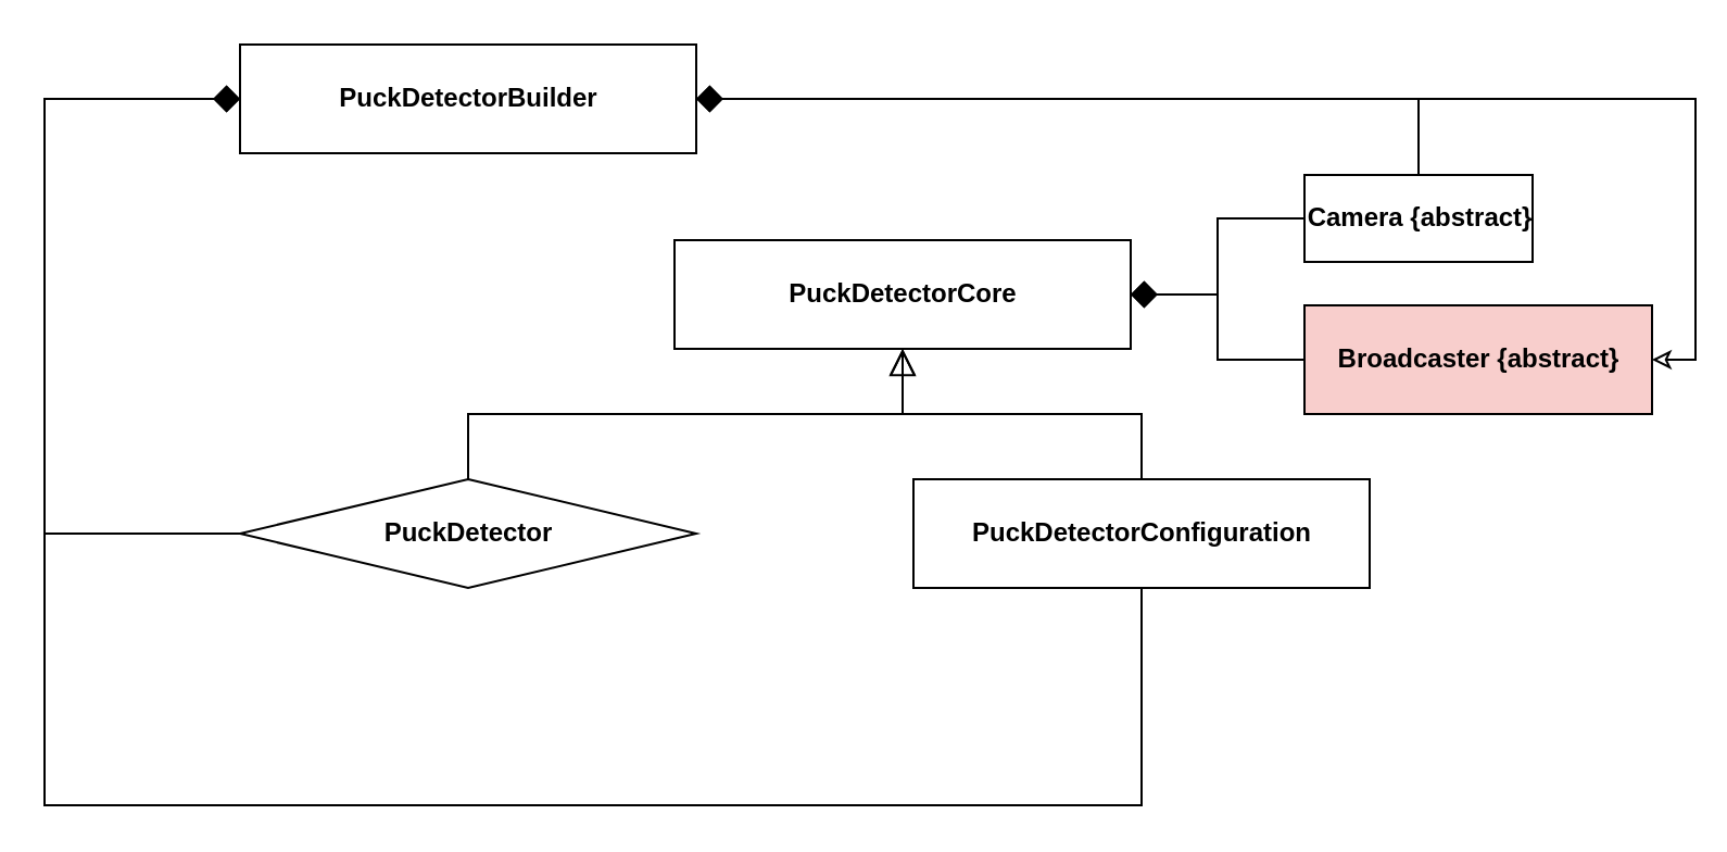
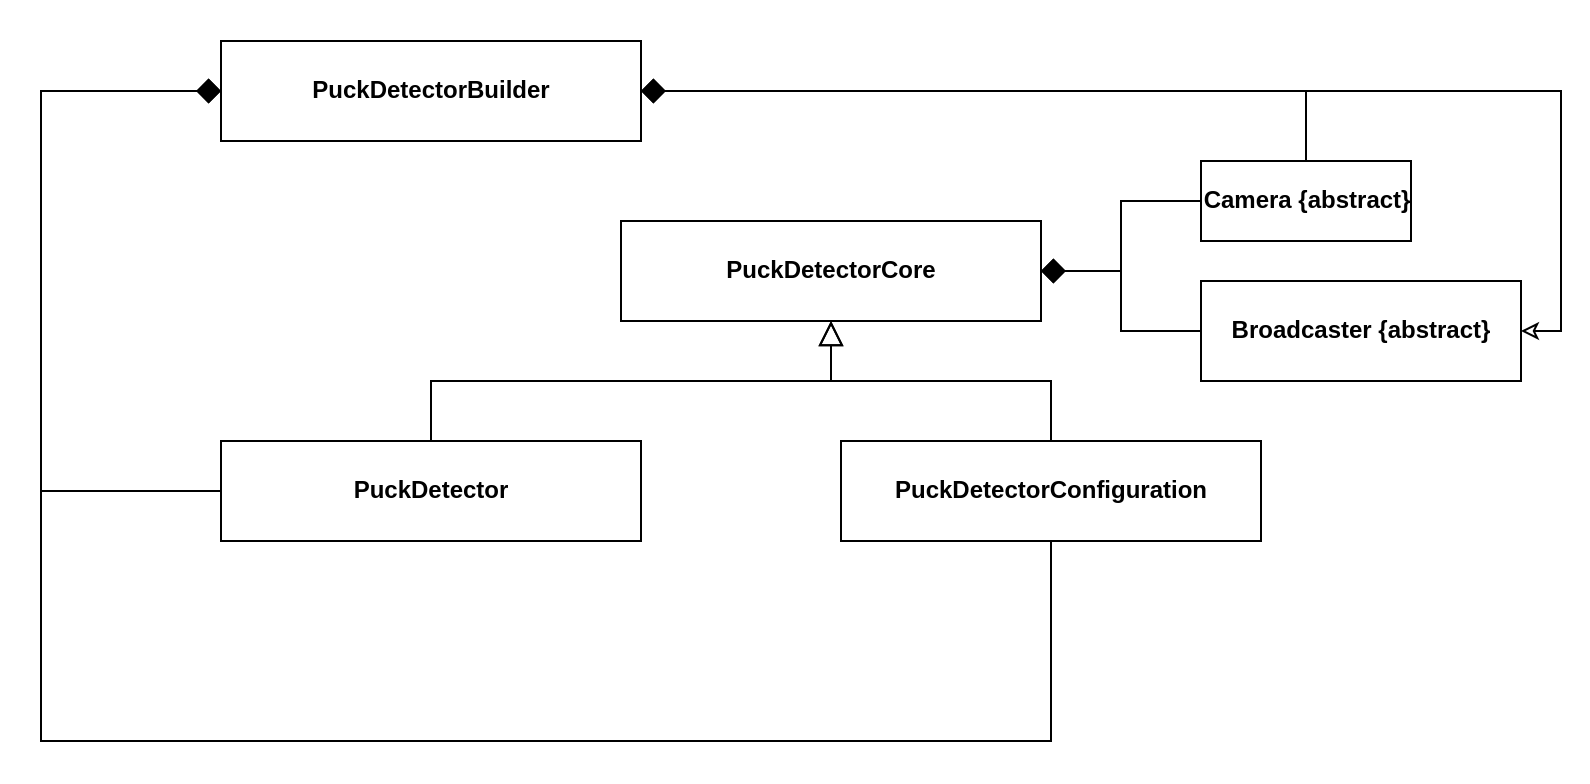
- <mxCell id="10" value="&lt;span style=&quot;font-weight: 700&quot;&gt;Broadcaster {abstract}&lt;/span&gt;" style="html=1;fillColor=#f8cecc;" vertex="1" parent="1"><mxGeometry x="600" y="140" width="160" height="50" as="geometry" /></mxCell>
+ <mxCell id="10" value="&lt;span style=&quot;font-weight: 700&quot;&gt;Broadcaster {abstract}&lt;/span&gt;" style="html=1;" vertex="1" parent="1"><mxGeometry x="600" y="140" width="160" height="50" as="geometry" /></mxCell>
- <mxCell id="7" style="edgeStyle=orthogonalEdgeStyle;rounded=0;orthogonalLoop=1;jettySize=auto;html=1;endSize=10;endArrow=open;endFill=0;" edge="1" parent="1" source="8" target="6"><mxGeometry relative="1" as="geometry" /></mxCell>
+ <mxCell id="7" style="edgeStyle=orthogonalEdgeStyle;rounded=0;orthogonalLoop=1;jettySize=auto;html=1;endSize=10;endArrow=block;endFill=0;" edge="1" parent="1" source="8" target="6"><mxGeometry relative="1" as="geometry" /></mxCell>
- <mxCell id="8" value="&lt;b&gt;PuckDetector&lt;/b&gt;" style="rhombus;html=1;" vertex="1" parent="1"><mxGeometry x="110" y="220" width="210" height="50" as="geometry" /></mxCell>
+ <mxCell id="8" value="&lt;b&gt;PuckDetector&lt;/b&gt;" style="html=1;" vertex="1" parent="1"><mxGeometry x="110" y="220" width="210" height="50" as="geometry" /></mxCell>
